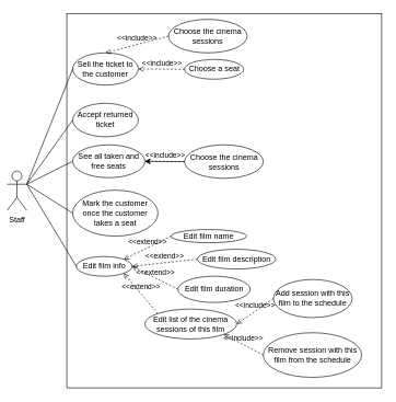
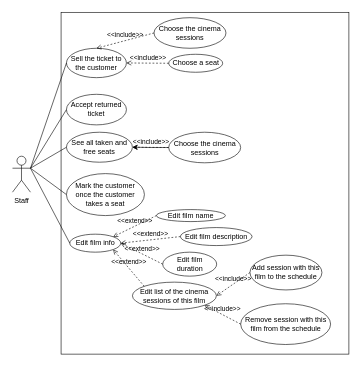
- <mxCell id="3" value="Staff" style="shape=umlActor;verticalLabelPosition=bottom;verticalAlign=top;html=1;outlineConnect=0;" parent="1" vertex="1"><mxGeometry x="10" y="260" width="30" height="60" as="geometry" /></mxCell>
+ <mxCell id="3" value="Staff" style="shape=umlActor;verticalLabelPosition=bottom;verticalAlign=top;html=1;outlineConnect=0;" parent="1" vertex="1"><mxGeometry x="20" y="260" width="30" height="60" as="geometry" /></mxCell>
- <mxCell id="28" value="Edit film duration" style="ellipse;whiteSpace=wrap;html=1;" parent="1" vertex="1"><mxGeometry x="270.5" y="420" width="110" height="40" as="geometry" /></mxCell>
+ <mxCell id="28" value="Edit film duration" style="ellipse;whiteSpace=wrap;html=1;" parent="1" vertex="1"><mxGeometry x="270.5" y="420" width="90" height="40" as="geometry" /></mxCell>
